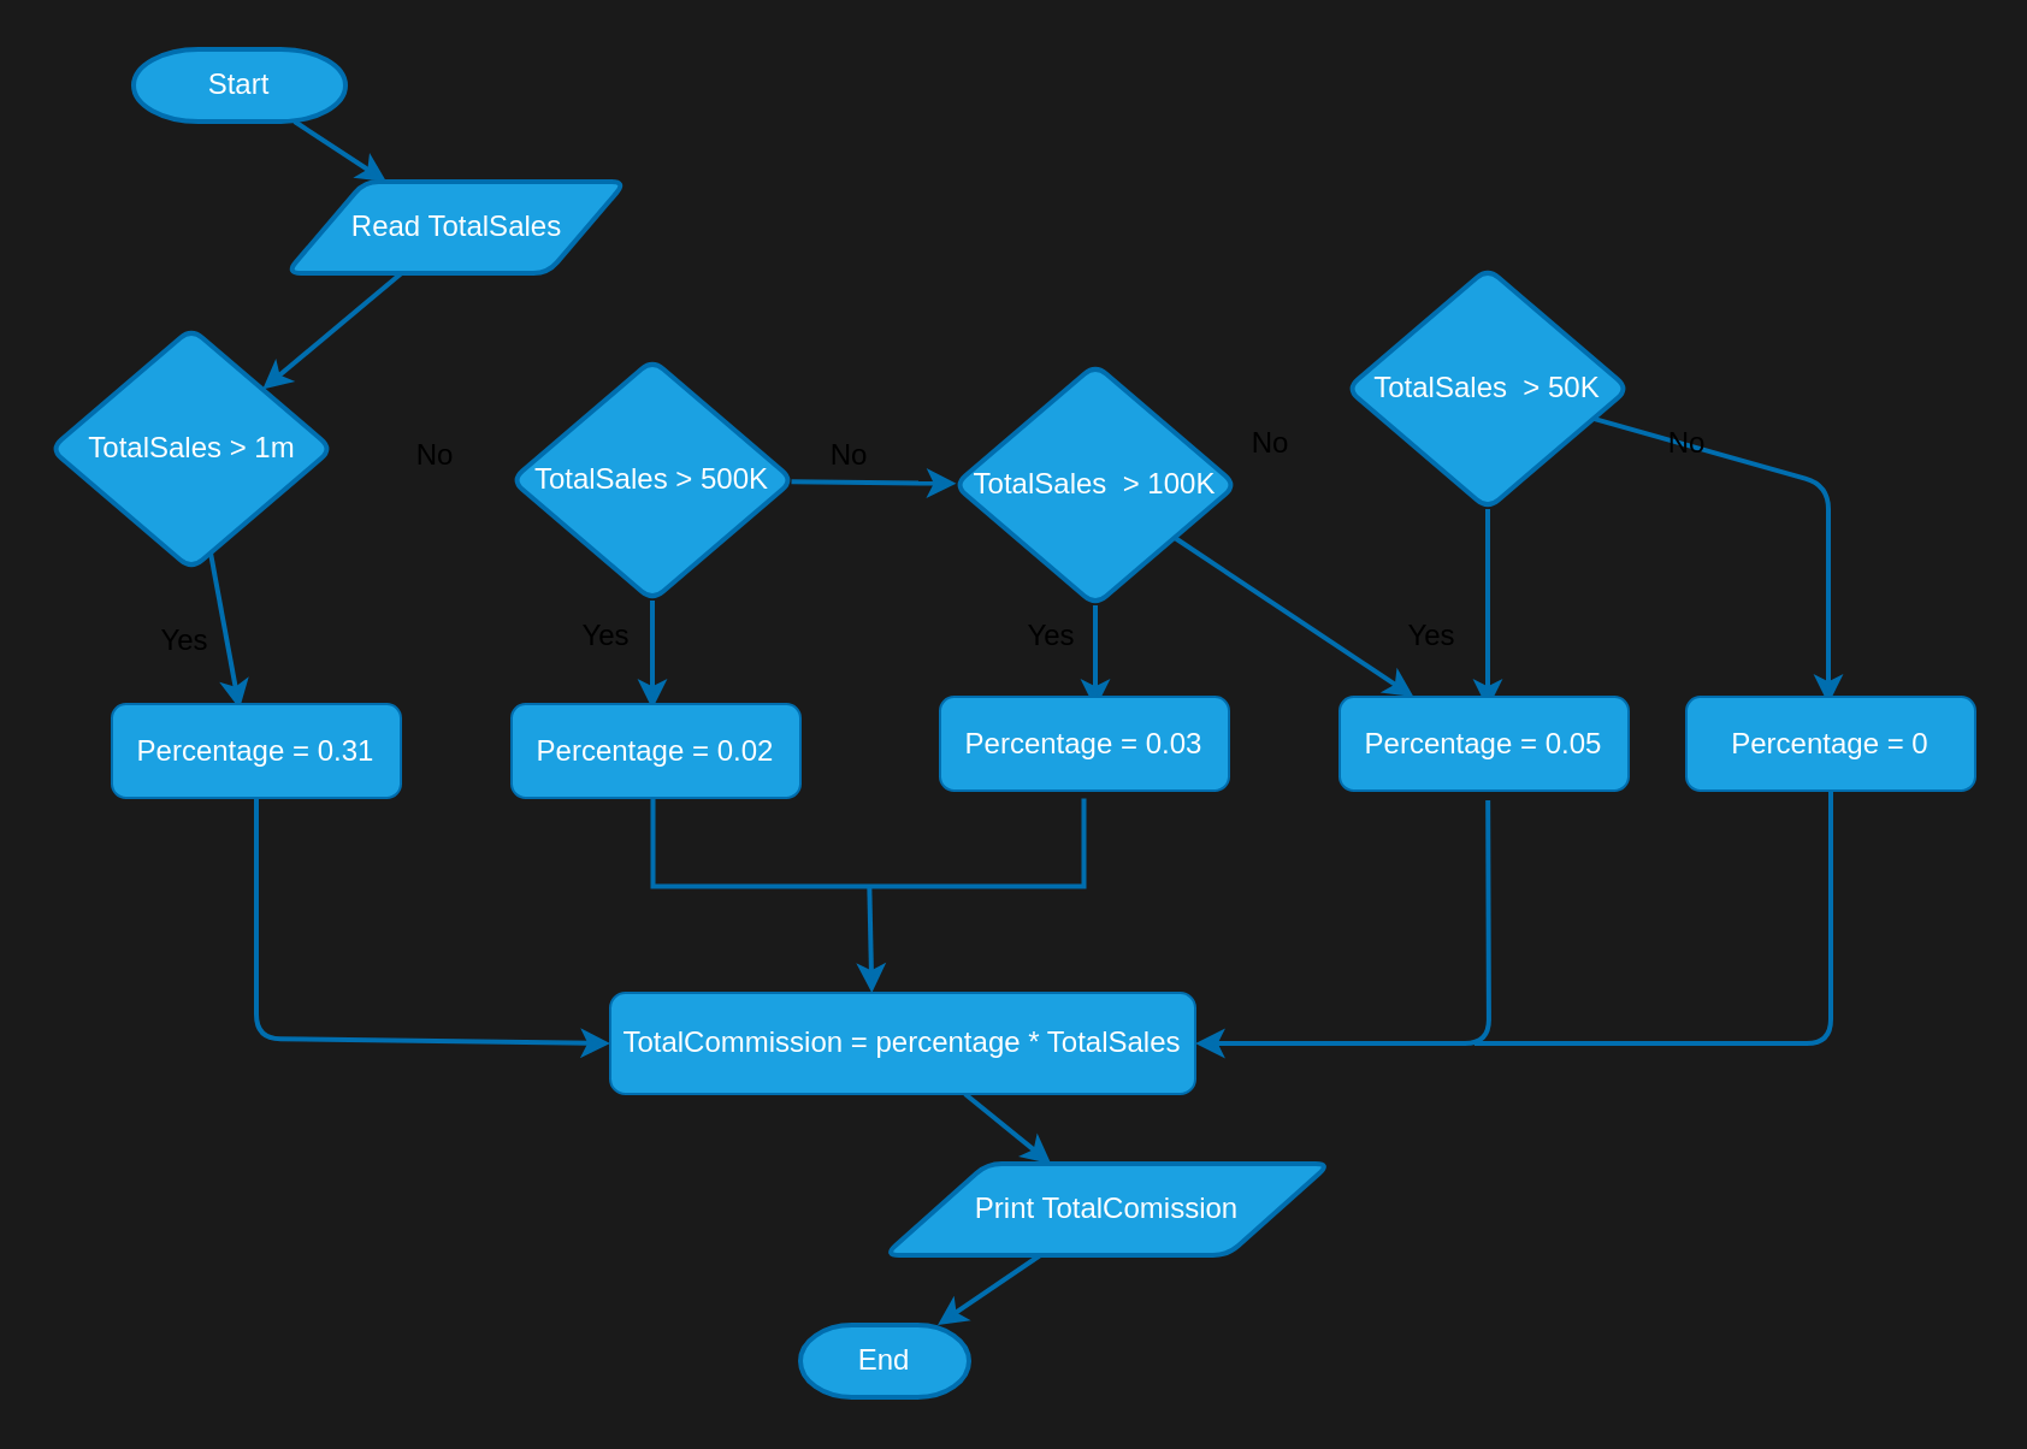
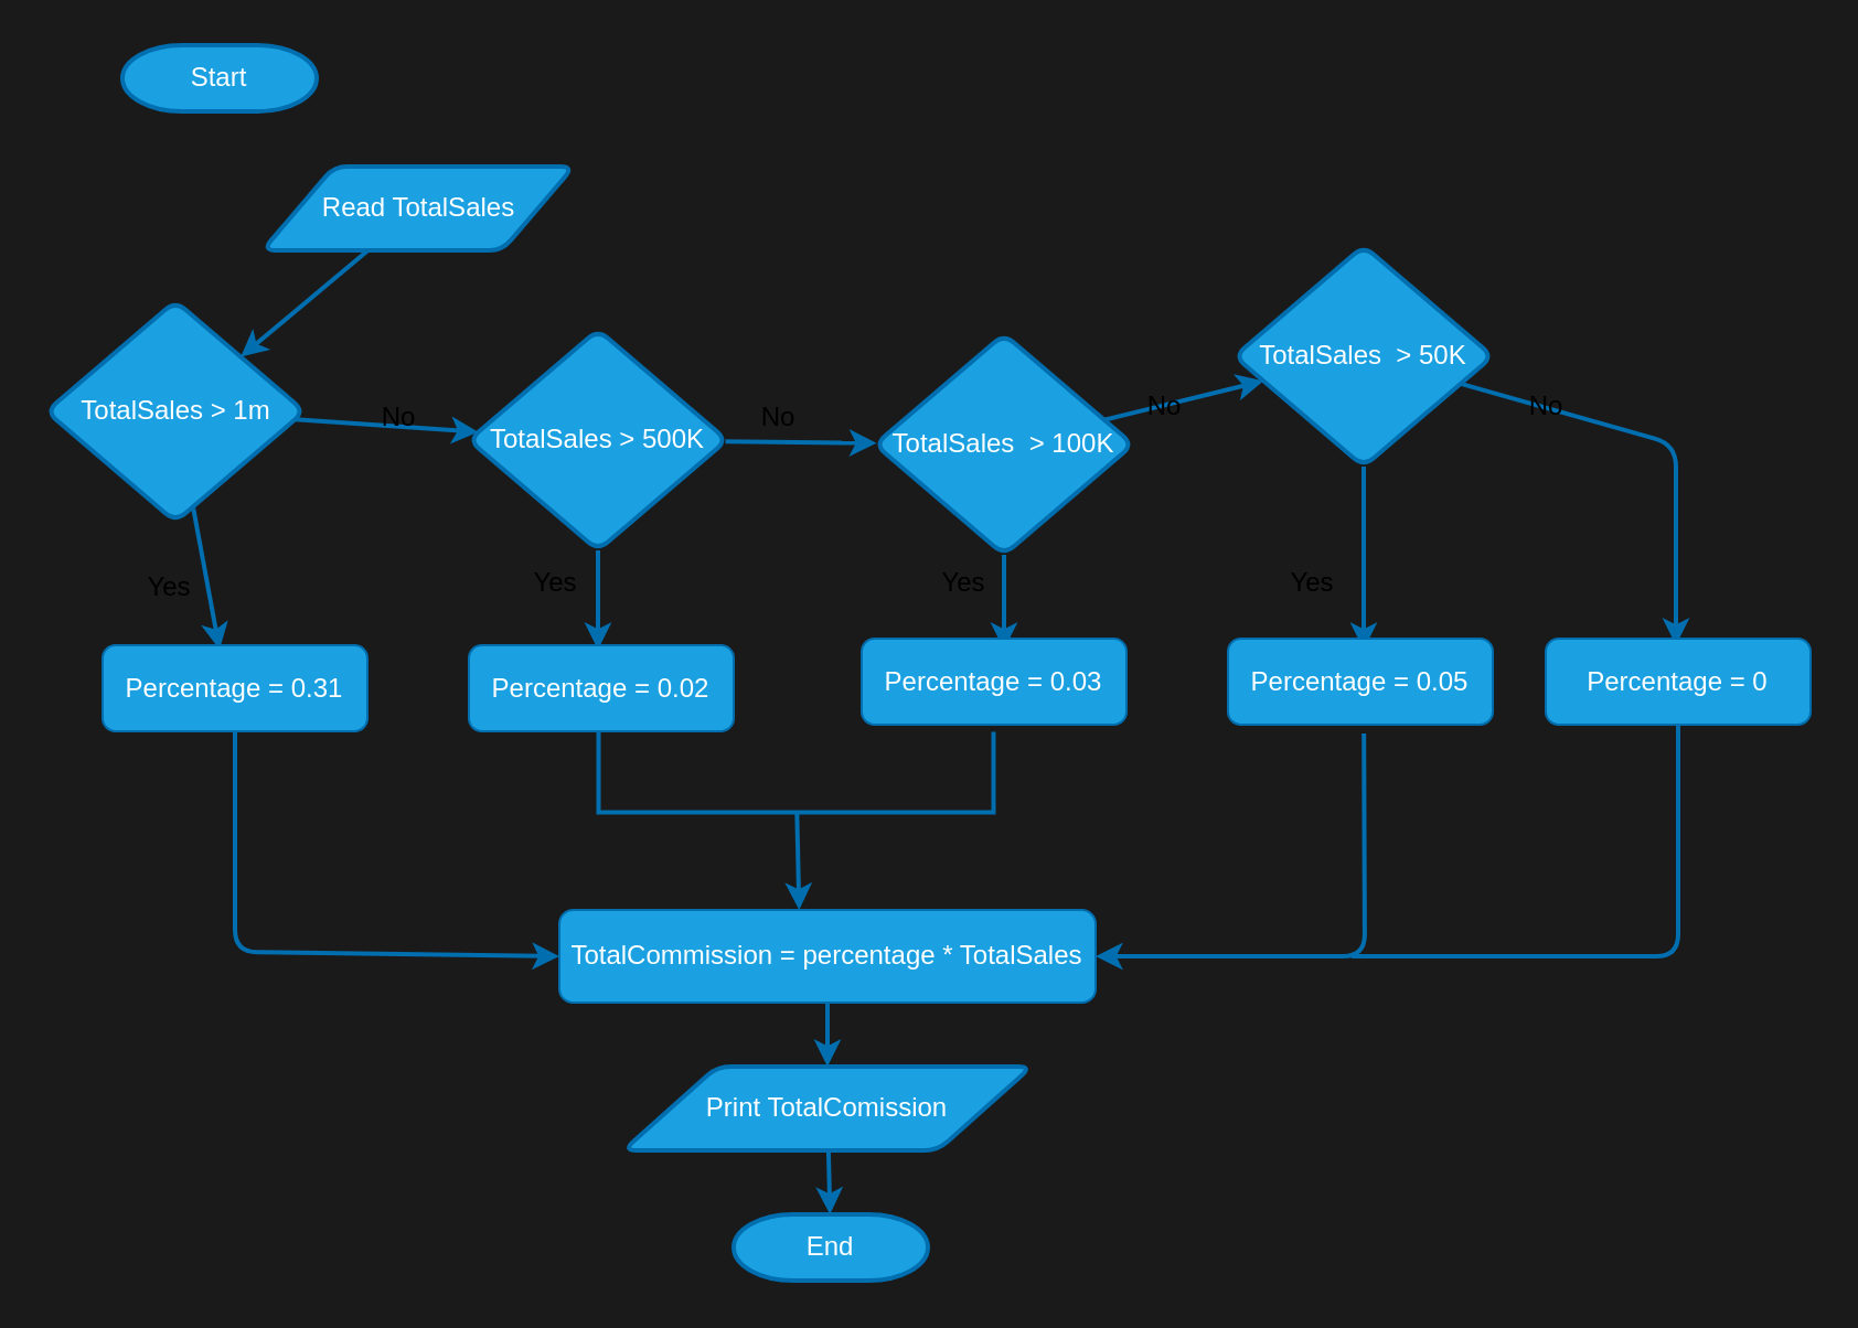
- <mxCell id="2" value="" style="edgeStyle=none;html=1;fillColor=#1ba1e2;strokeColor=#006EAF;strokeWidth=2;" edge="1" parent="1" source="3" target="5"><mxGeometry relative="1" as="geometry" /></mxCell>
+ <mxCell id="7" value="" style="edgeStyle=none;html=1;strokeWidth=2;fillColor=#1ba1e2;strokeColor=#006EAF;" edge="1" parent="1" source="8" target="12"><mxGeometry relative="1" as="geometry" /></mxCell>
- <mxCell id="16" value="" style="edgeStyle=none;html=1;strokeWidth=2;fillColor=#1ba1e2;strokeColor=#006EAF;" edge="1" parent="1" source="17" target="33"><mxGeometry relative="1" as="geometry" /></mxCell>
+ <mxCell id="16" value="" style="edgeStyle=none;html=1;strokeWidth=2;fillColor=#1ba1e2;strokeColor=#006EAF;" edge="1" parent="1" source="17" target="22"><mxGeometry relative="1" as="geometry" /></mxCell>
- <mxCell id="39" value="Print TotalComission" style="shape=parallelogram;html=1;strokeWidth=2;perimeter=parallelogramPerimeter;whiteSpace=wrap;rounded=1;arcSize=12;size=0.23;fillColor=#1ba1e2;fontColor=#ffffff;strokeColor=#006EAF;" vertex="1" parent="1"><mxGeometry x="367" y="483" width="185" height="38" as="geometry" /></mxCell>
+ <mxCell id="39" value="Print TotalComission" style="shape=parallelogram;html=1;strokeWidth=2;perimeter=parallelogramPerimeter;whiteSpace=wrap;rounded=1;arcSize=12;size=0.23;fillColor=#1ba1e2;fontColor=#ffffff;strokeColor=#006EAF;" vertex="1" parent="1"><mxGeometry x="282" y="483" width="185" height="38" as="geometry" /></mxCell>
- <mxCell id="40" value="End" style="strokeWidth=2;html=1;shape=mxgraph.flowchart.terminator;whiteSpace=wrap;fillColor=#1ba1e2;fontColor=#ffffff;strokeColor=#006EAF;" vertex="1" parent="1"><mxGeometry x="332" y="550" width="70" height="30" as="geometry" /></mxCell>
+ <mxCell id="40" value="End" style="strokeWidth=2;html=1;shape=mxgraph.flowchart.terminator;whiteSpace=wrap;fillColor=#1ba1e2;fontColor=#ffffff;strokeColor=#006EAF;" vertex="1" parent="1"><mxGeometry x="332" y="550" width="88" height="30" as="geometry" /></mxCell>
